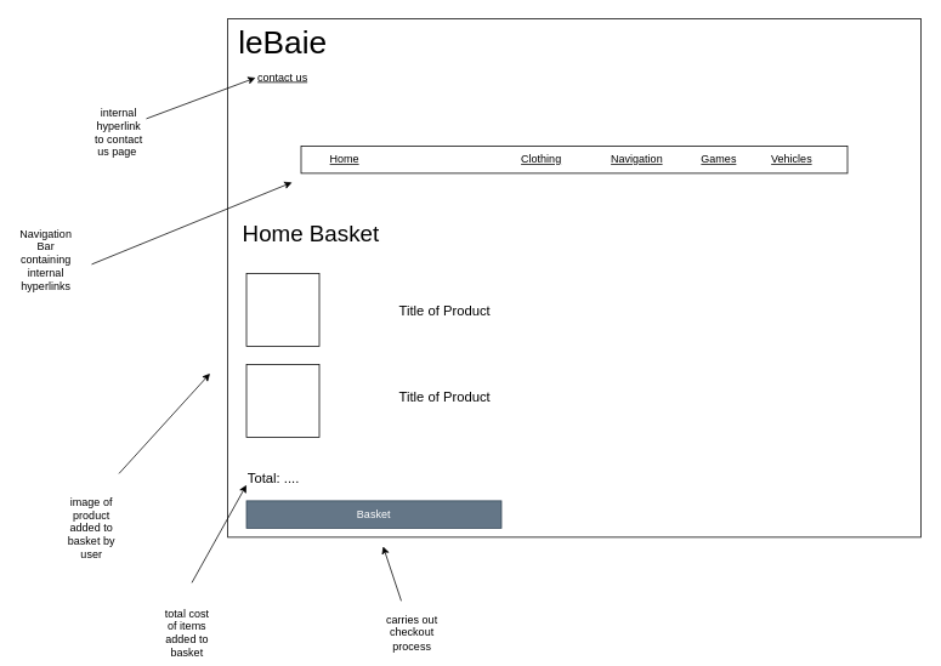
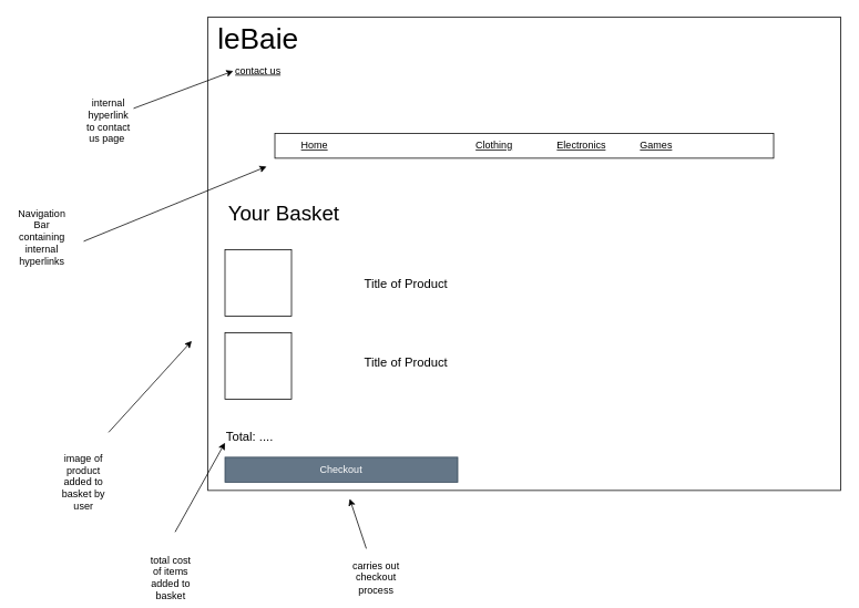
- <mxCell id="6" value="Navigation " style="text;html=1;strokeColor=none;fillColor=none;align=center;verticalAlign=middle;whiteSpace=wrap;rounded=0;fontStyle=4" parent="1" vertex="1"><mxGeometry x="669" y="160" width="60" height="30" as="geometry" /></mxCell>
+ <mxCell id="6" value="Electronics " style="text;html=1;strokeColor=none;fillColor=none;align=center;verticalAlign=middle;whiteSpace=wrap;rounded=0;fontStyle=4" parent="1" vertex="1"><mxGeometry x="669" y="160" width="60" height="30" as="geometry" /></mxCell>
- <mxCell id="8" value="Vehicles" style="text;html=1;strokeColor=none;fillColor=none;align=center;verticalAlign=middle;whiteSpace=wrap;rounded=0;fontStyle=4" parent="1" vertex="1"><mxGeometry x="839" y="160" width="60" height="30" as="geometry" /></mxCell>
- <mxCell id="11" value="&lt;font style=&quot;font-size: 25px;&quot;&gt;Home Basket&lt;/font&gt;" style="text;html=1;strokeColor=none;fillColor=none;align=center;verticalAlign=middle;whiteSpace=wrap;rounded=0;" parent="1" vertex="1"><mxGeometry x="260" y="240" width="162" height="30" as="geometry" /></mxCell>
+ <mxCell id="11" value="&lt;font style=&quot;font-size: 25px;&quot;&gt;Your Basket&lt;/font&gt;" style="text;html=1;strokeColor=none;fillColor=none;align=center;verticalAlign=middle;whiteSpace=wrap;rounded=0;" parent="1" vertex="1"><mxGeometry x="260" y="240" width="162" height="30" as="geometry" /></mxCell>
- <mxCell id="16" value="Basket" style="text;html=1;strokeColor=#314354;fillColor=#647687;align=center;verticalAlign=middle;whiteSpace=wrap;rounded=0;fontColor=#ffffff;" parent="1" vertex="1"><mxGeometry x="270" y="550" width="280" height="30" as="geometry" /></mxCell>
+ <mxCell id="16" value="Checkout" style="text;html=1;strokeColor=#314354;fillColor=#647687;align=center;verticalAlign=middle;whiteSpace=wrap;rounded=0;fontColor=#ffffff;" parent="1" vertex="1"><mxGeometry x="270" y="550" width="280" height="30" as="geometry" /></mxCell>
